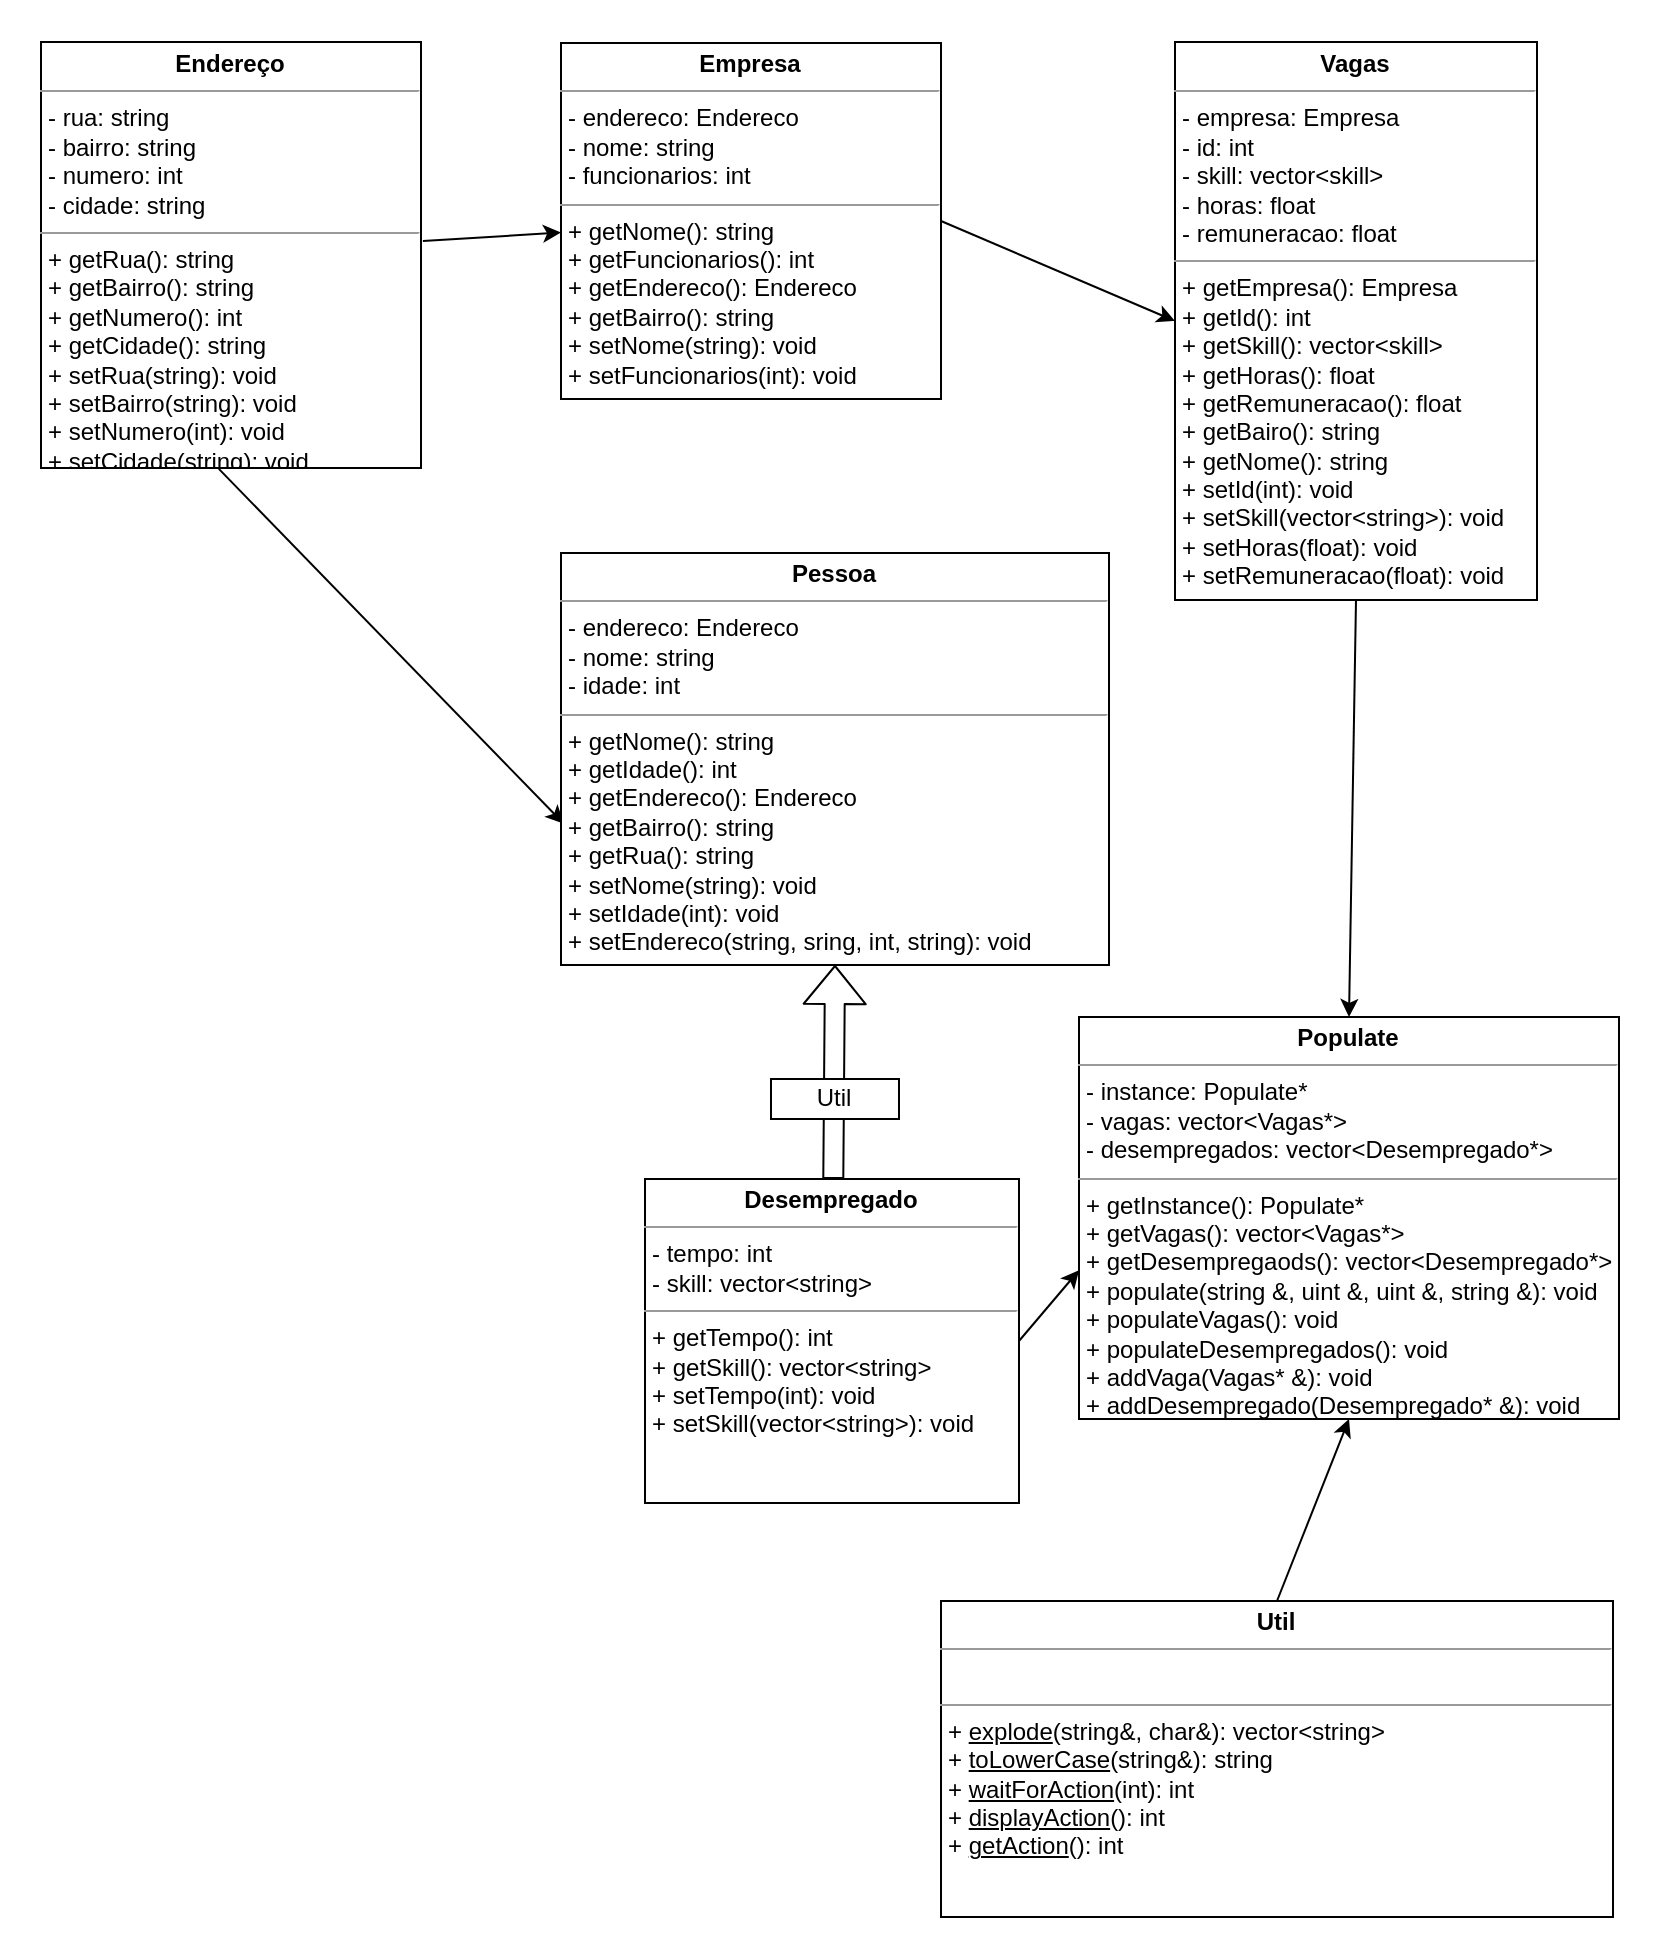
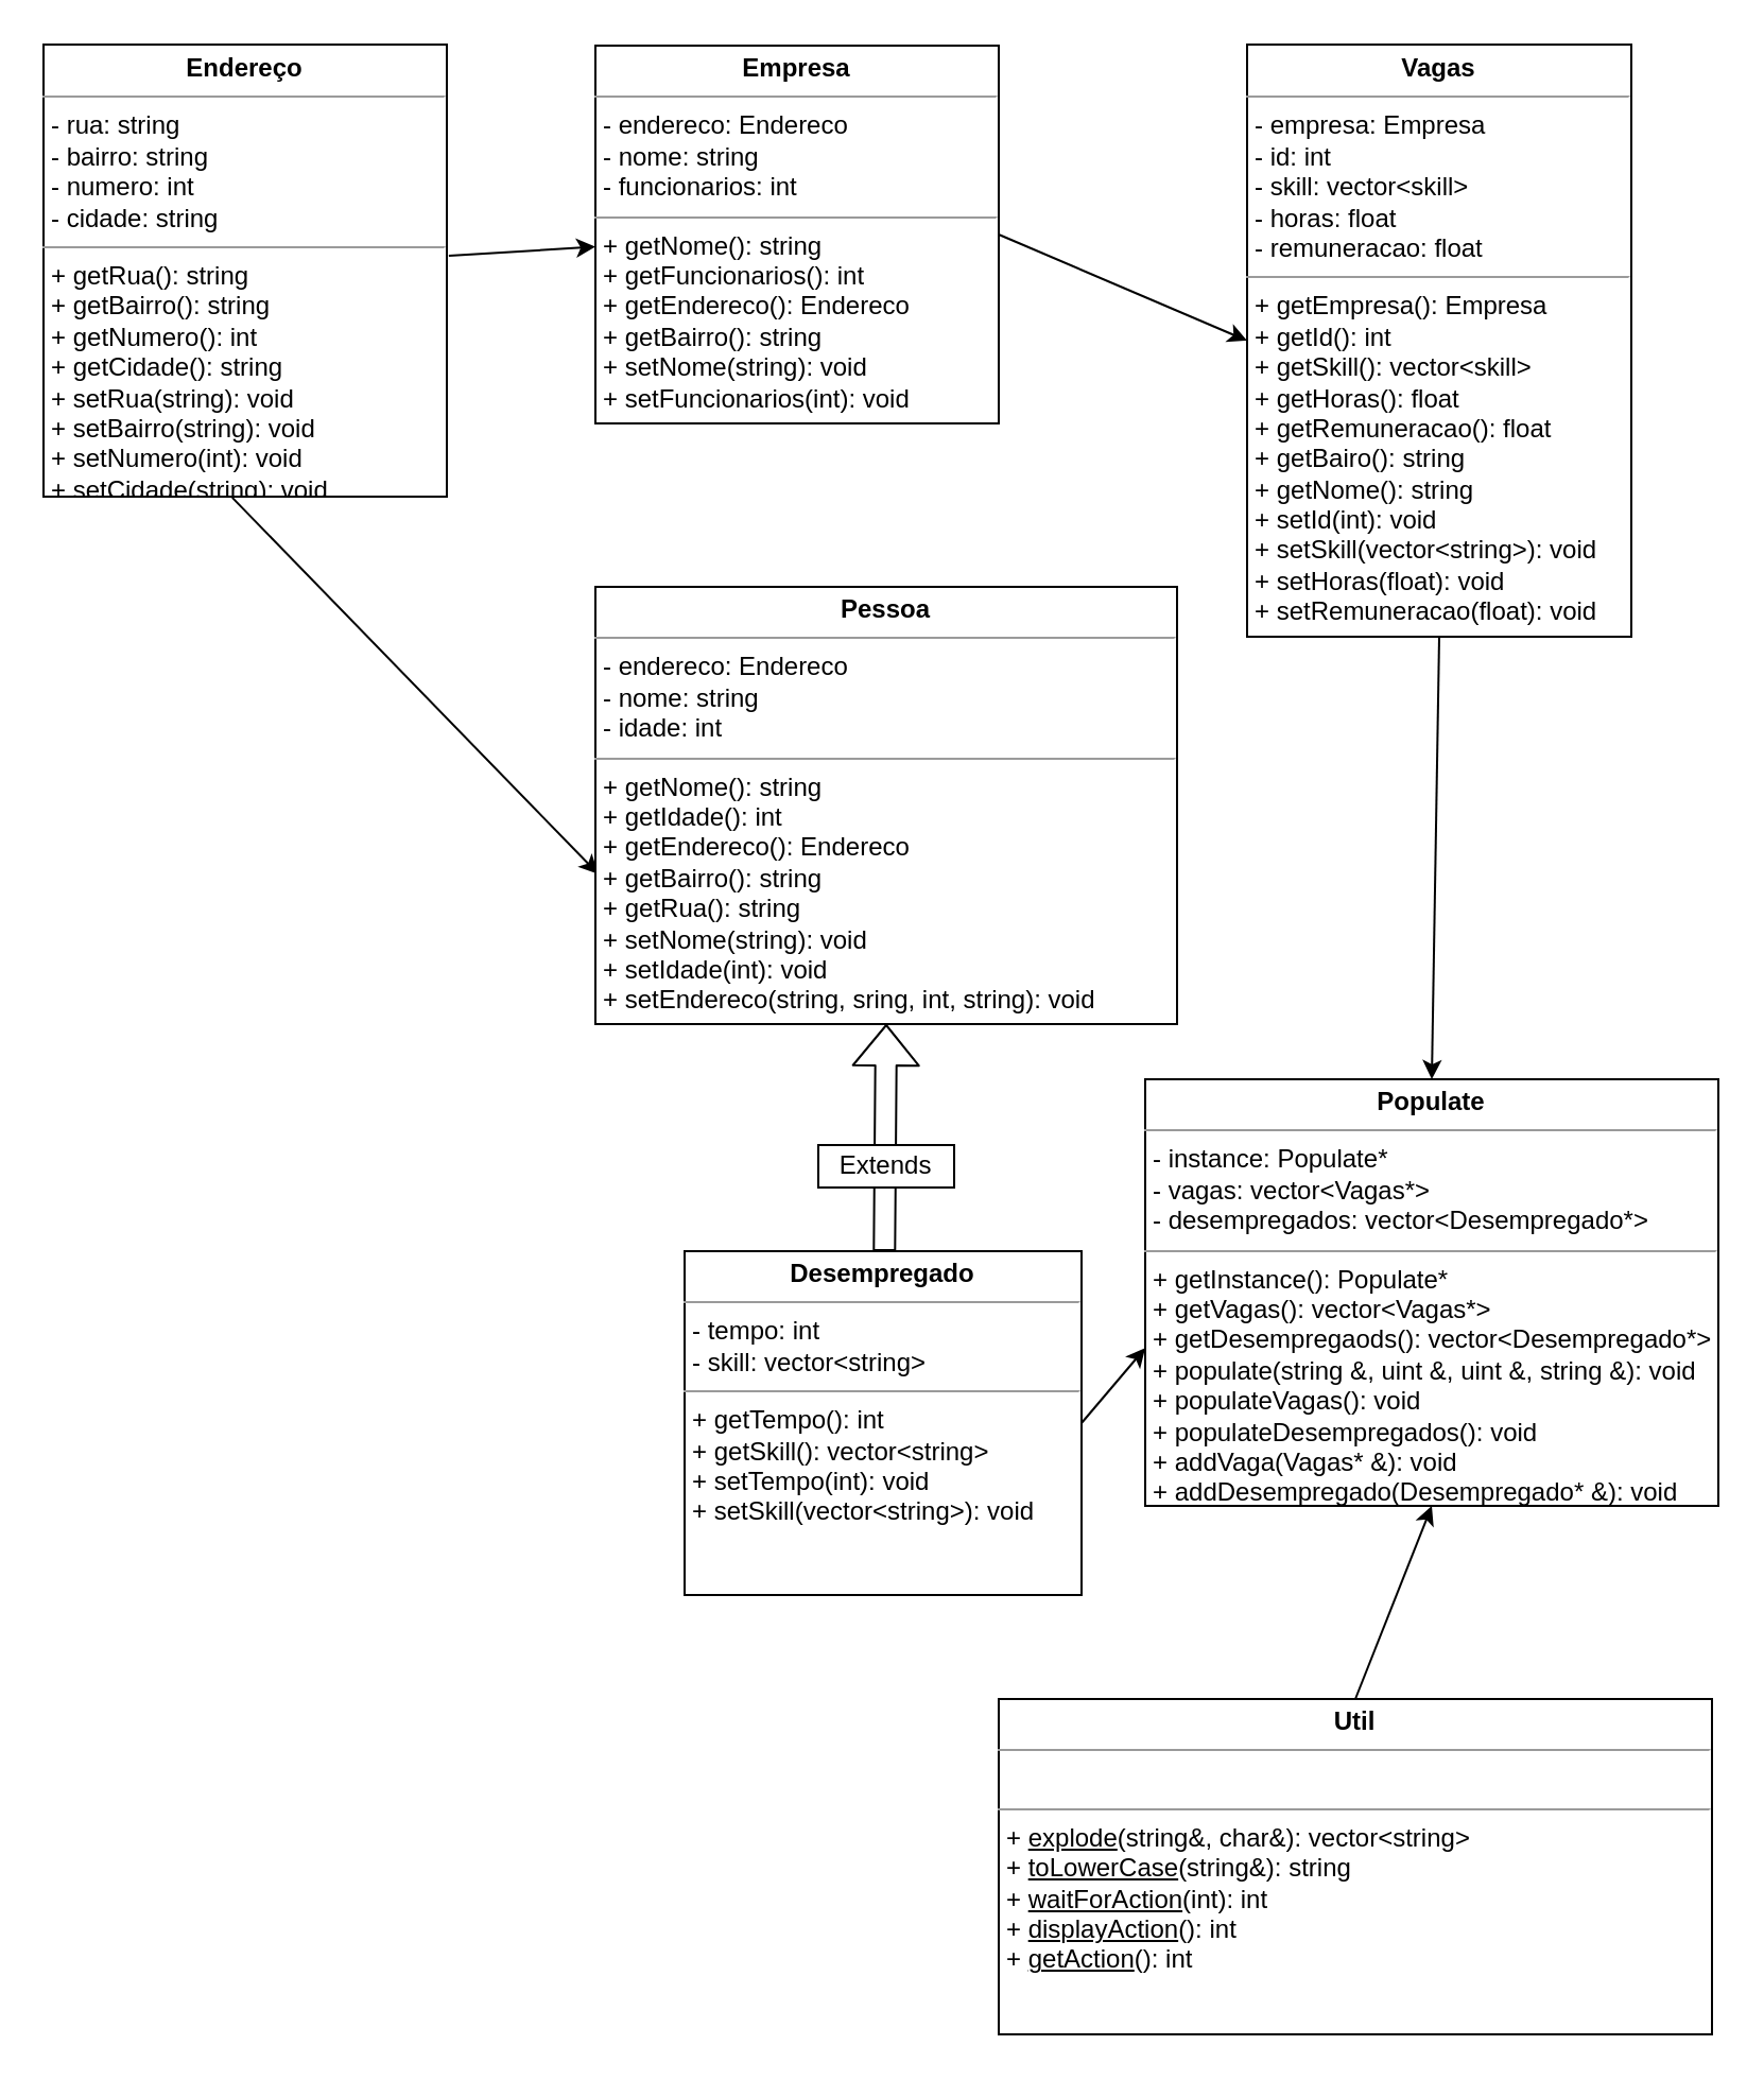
- <mxCell id="9" value="Util&lt;br&gt;" style="text;html=1;strokeColor=none;fillColor=none;align=center;verticalAlign=middle;whiteSpace=wrap;rounded=0;" vertex="1" parent="1"><mxGeometry x="397" y="539" width="40" height="20" as="geometry" /></mxCell>
+ <mxCell id="9" value="Extends&lt;br&gt;" style="text;html=1;strokeColor=none;fillColor=none;align=center;verticalAlign=middle;whiteSpace=wrap;rounded=0;" vertex="1" parent="1"><mxGeometry x="397" y="539" width="40" height="20" as="geometry" /></mxCell>
